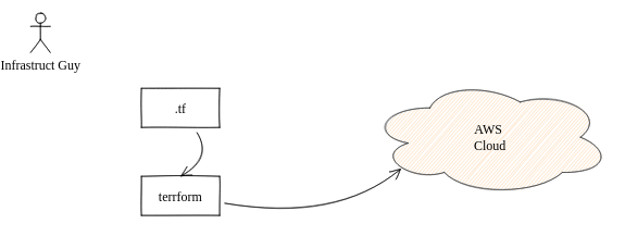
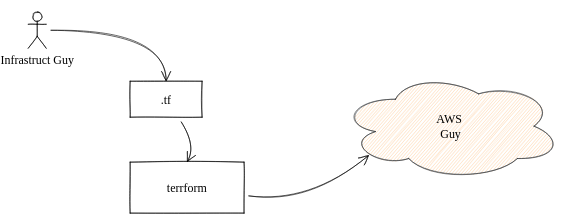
+ <mxCell id="2" style="edgeStyle=none;curved=1;rounded=0;sketch=1;orthogonalLoop=1;jettySize=auto;html=1;entryX=0.5;entryY=0;entryDx=0;entryDy=0;fontFamily=Architects Daughter;fontSource=https%3A%2F%2Ffonts.googleapis.com%2Fcss%3Ffamily%3DArchitects%2BDaughter;fontSize=20;endArrow=open;startSize=14;endSize=14;sourcePerimeterSpacing=8;targetPerimeterSpacing=8;" edge="1" parent="1" source="3" target="5"><mxGeometry relative="1" as="geometry"><Array as="points"><mxPoint x="250" y="50" /></Array></mxGeometry></mxCell>
- <mxCell id="8" value="AWS&amp;nbsp;&lt;br&gt;Cloud" style="ellipse;shape=cloud;whiteSpace=wrap;html=1;sketch=1;hachureGap=4;pointerEvents=0;fontFamily=Architects Daughter;fontSource=https%3A%2F%2Ffonts.googleapis.com%2Fcss%3Ffamily%3DArchitects%2BDaughter;fontSize=20;fillColor=#ffcc99;strokeColor=#36393d;" vertex="1" parent="1"><mxGeometry x="540" y="120" width="370" height="180" as="geometry" /></mxCell>
+ <mxCell id="8" value="AWS&amp;nbsp;&lt;br&gt;Guy" style="ellipse;shape=cloud;whiteSpace=wrap;html=1;sketch=1;hachureGap=4;pointerEvents=0;fontFamily=Architects Daughter;fontSource=https%3A%2F%2Ffonts.googleapis.com%2Fcss%3Ffamily%3DArchitects%2BDaughter;fontSize=20;fillColor=#ffcc99;strokeColor=#36393d;" vertex="1" parent="1"><mxGeometry x="540" y="120" width="370" height="180" as="geometry" /></mxCell>
- <mxCell id="7" value="terrform" style="rounded=0;whiteSpace=wrap;html=1;sketch=1;hachureGap=4;pointerEvents=0;fontFamily=Architects Daughter;fontSource=https%3A%2F%2Ffonts.googleapis.com%2Fcss%3Ffamily%3DArchitects%2BDaughter;fontSize=20;" vertex="1" parent="1"><mxGeometry x="190" y="270" width="120" height="60" as="geometry" /></mxCell>
+ <mxCell id="7" value="terrform" style="rounded=0;whiteSpace=wrap;html=1;sketch=1;hachureGap=4;pointerEvents=0;fontFamily=Architects Daughter;fontSource=https%3A%2F%2Ffonts.googleapis.com%2Fcss%3Ffamily%3DArchitects%2BDaughter;fontSize=20;" vertex="1" parent="1"><mxGeometry x="190" y="270" width="190" height="85" as="geometry" /></mxCell>
